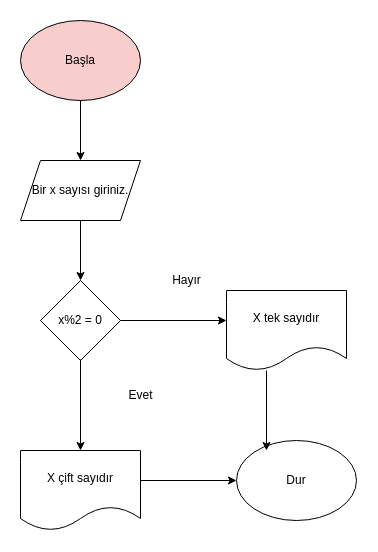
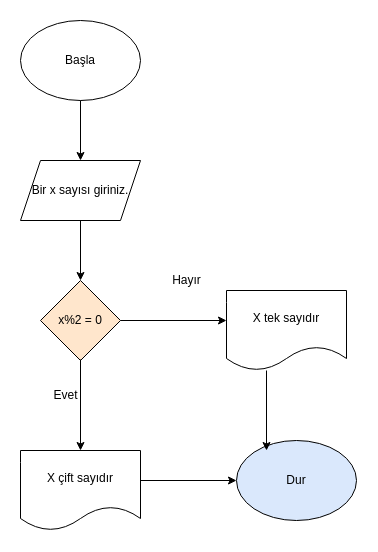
- <mxCell id="2" value="Başla" style="ellipse;whiteSpace=wrap;html=1;fillColor=#f8cecc;" vertex="1" parent="1"><mxGeometry x="20" y="20" width="120" height="80" as="geometry" /></mxCell>
+ <mxCell id="2" value="Başla" style="ellipse;whiteSpace=wrap;html=1;" vertex="1" parent="1"><mxGeometry x="20" y="20" width="120" height="80" as="geometry" /></mxCell>
- <mxCell id="6" value="x%2 = 0" style="rhombus;whiteSpace=wrap;html=1;" vertex="1" parent="1"><mxGeometry x="40" y="280" width="80" height="80" as="geometry" /></mxCell>
+ <mxCell id="6" value="x%2 = 0" style="rhombus;whiteSpace=wrap;html=1;fillColor=#ffe6cc;" vertex="1" parent="1"><mxGeometry x="40" y="280" width="80" height="80" as="geometry" /></mxCell>
- <mxCell id="9" value="Evet" style="text;html=1;align=center;verticalAlign=middle;resizable=0;points=[];autosize=1;strokeColor=none;fillColor=none;" vertex="1" parent="1"><mxGeometry x="115" y="380" width="50" height="30" as="geometry" /></mxCell>
+ <mxCell id="9" value="Evet" style="text;html=1;align=center;verticalAlign=middle;resizable=0;points=[];autosize=1;strokeColor=none;fillColor=none;" vertex="1" parent="1"><mxGeometry x="40" y="380" width="50" height="30" as="geometry" /></mxCell>
- <mxCell id="13" value="Dur" style="ellipse;whiteSpace=wrap;html=1;" vertex="1" parent="1"><mxGeometry x="236" y="440" width="120" height="80" as="geometry" /></mxCell>
+ <mxCell id="13" value="Dur" style="ellipse;whiteSpace=wrap;html=1;fillColor=#dae8fc;" vertex="1" parent="1"><mxGeometry x="236" y="440" width="120" height="80" as="geometry" /></mxCell>
